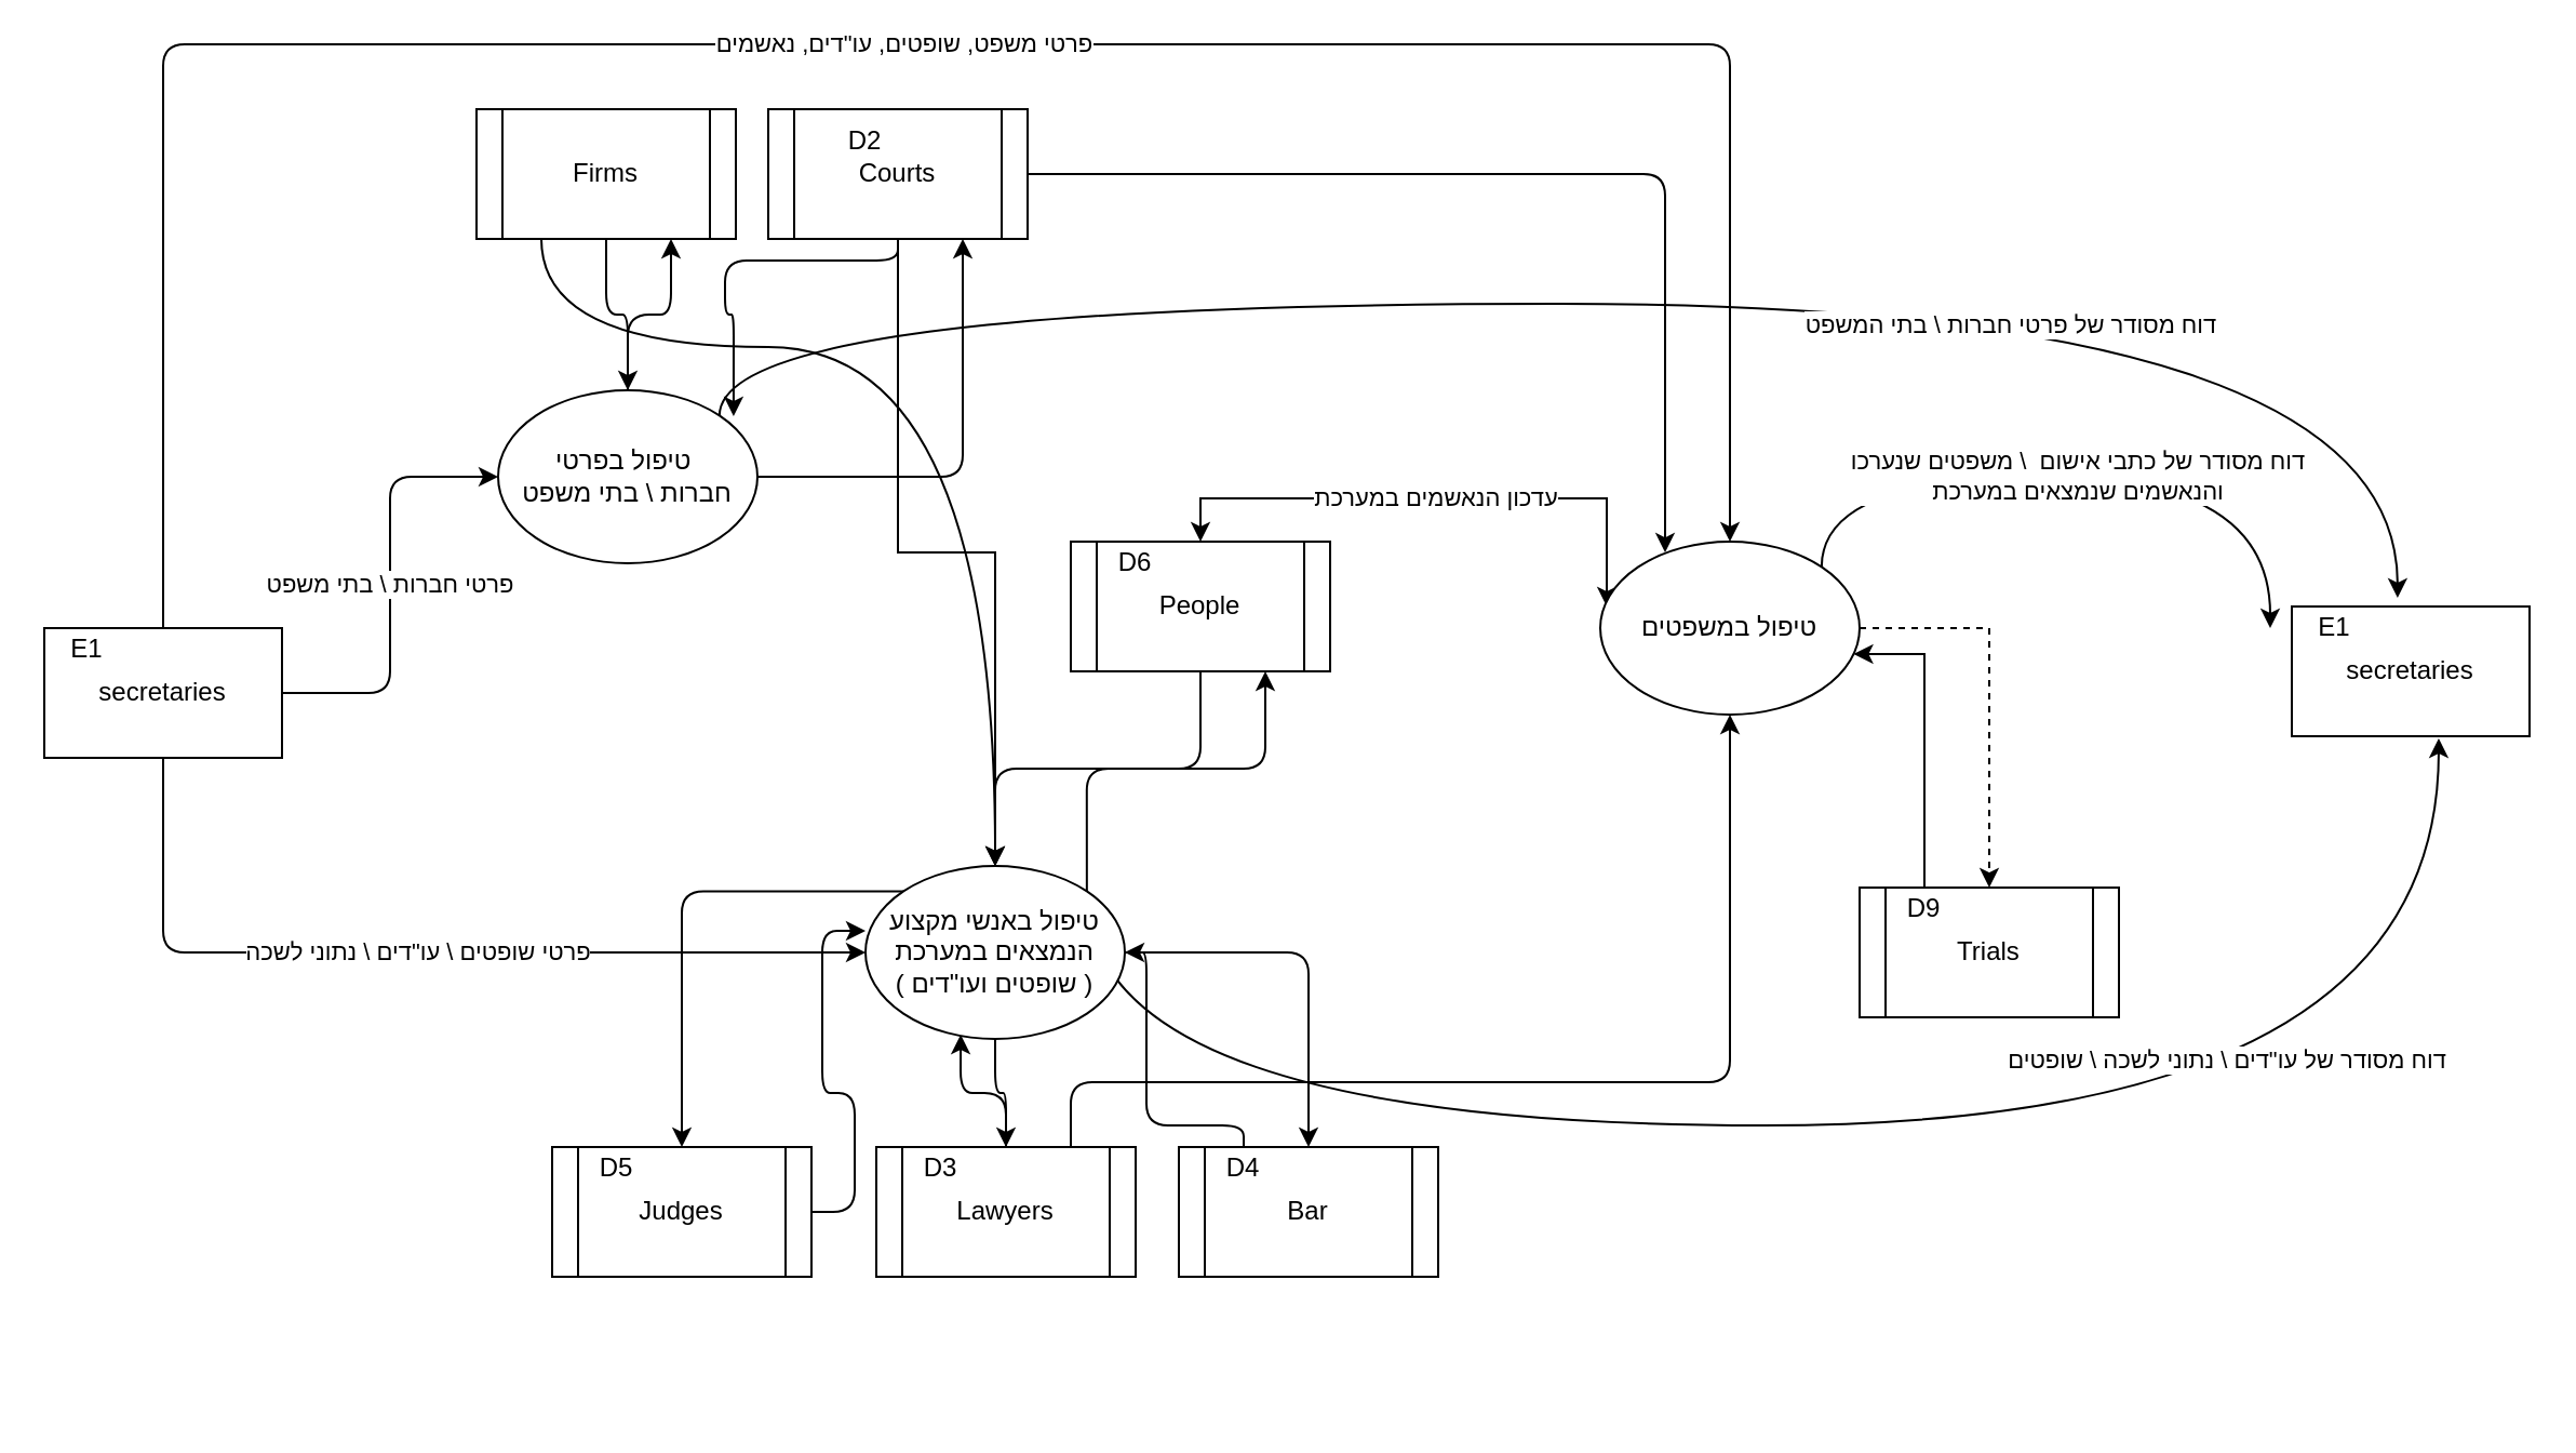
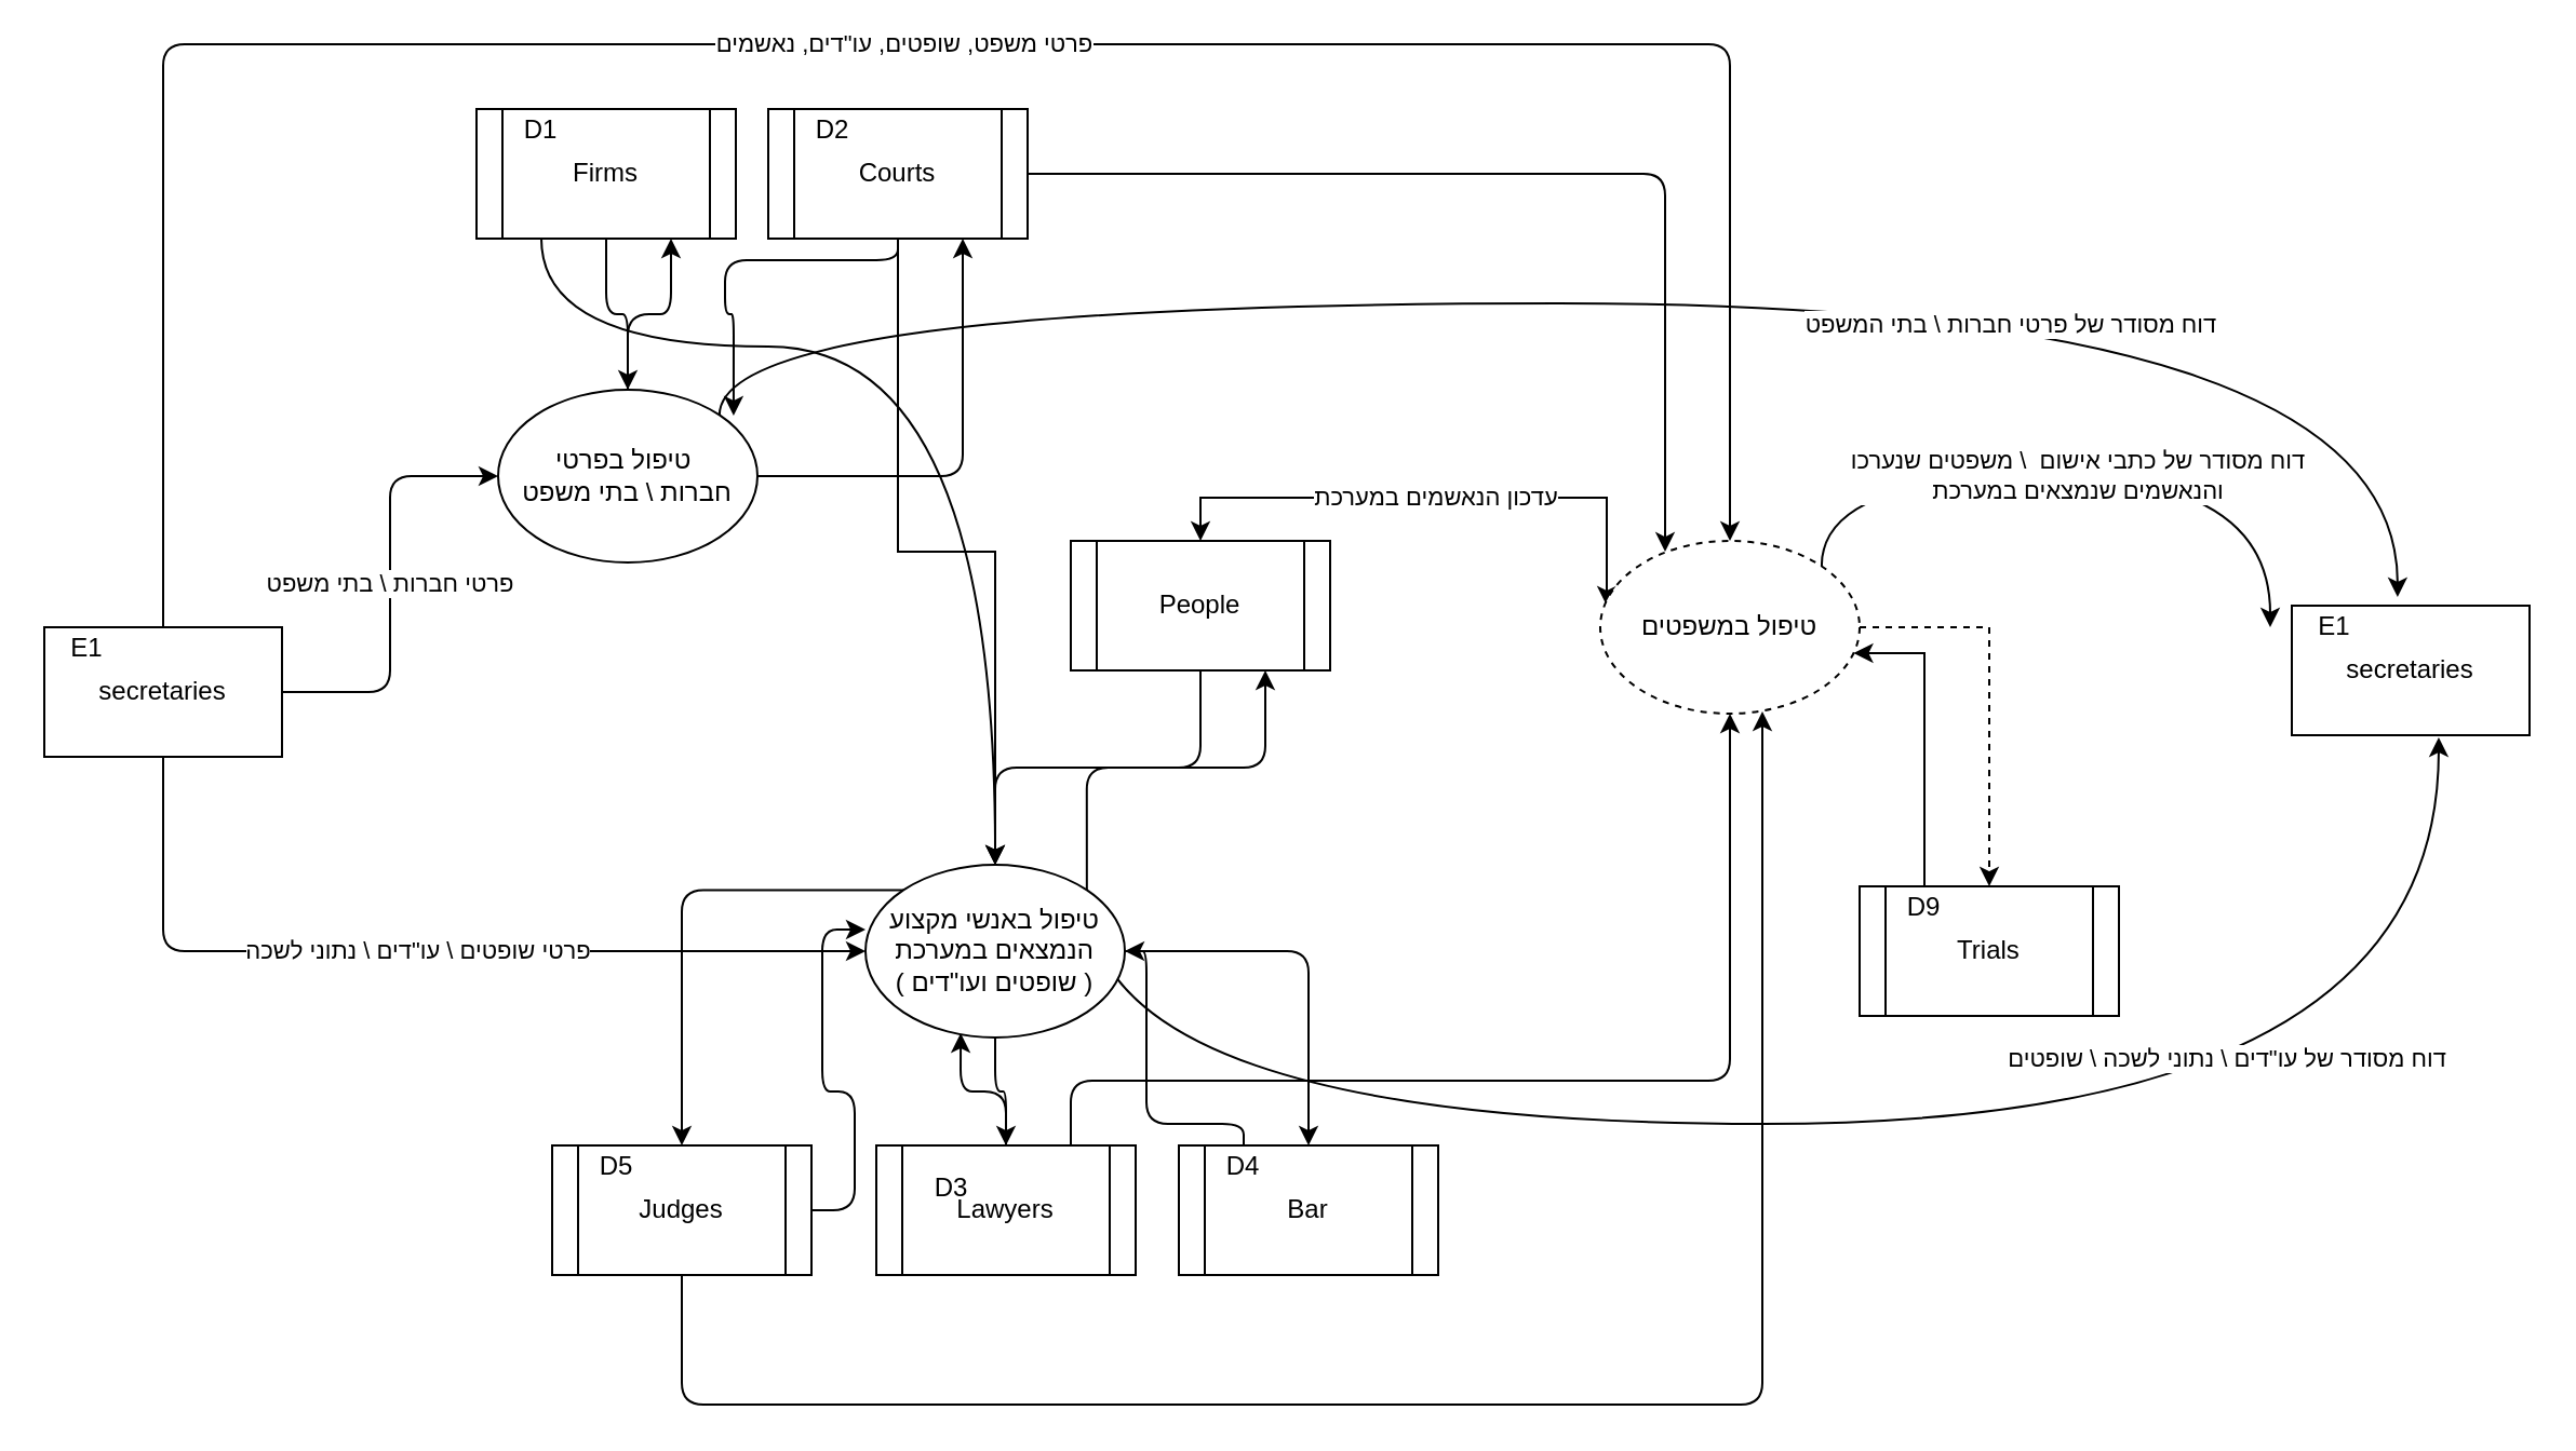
+ <mxCell id="12" value="D1" style="text;html=1;strokeColor=none;fillColor=none;align=center;verticalAlign=middle;whiteSpace=wrap;" parent="1" vertex="1"><mxGeometry x="220" y="50" width="60" height="20" as="geometry" /></mxCell>
- <mxCell id="17" value="D2" style="text;html=1;strokeColor=none;fillColor=none;align=center;verticalAlign=middle;whiteSpace=wrap;" parent="1" vertex="1"><mxGeometry x="370" y="55" width="60" height="20" as="geometry" /></mxCell>
+ <mxCell id="17" value="D2" style="text;html=1;strokeColor=none;fillColor=none;align=center;verticalAlign=middle;whiteSpace=wrap;" parent="1" vertex="1"><mxGeometry x="355" y="50" width="60" height="20" as="geometry" /></mxCell>
- <mxCell id="35" value="D6" style="text;html=1;strokeColor=none;fillColor=none;align=center;verticalAlign=middle;whiteSpace=wrap;" parent="1" vertex="1"><mxGeometry x="495" y="250" width="60" height="20" as="geometry" /></mxCell>
- <mxCell id="48" value="טיפול במשפטים" style="ellipse;whiteSpace=wrap;html=1;rounded=0;sketch=0;" parent="1" vertex="1"><mxGeometry x="740" y="250" width="120" height="80" as="geometry" /></mxCell>
+ <mxCell id="48" value="טיפול במשפטים" style="ellipse;whiteSpace=wrap;html=1;rounded=0;sketch=0;dashed=1;" parent="1" vertex="1"><mxGeometry x="740" y="250" width="120" height="80" as="geometry" /></mxCell>
- <mxCell id="21" value="D3" style="text;html=1;strokeColor=none;fillColor=none;align=center;verticalAlign=middle;whiteSpace=wrap;" parent="1" vertex="1"><mxGeometry x="405" y="530" width="60" height="20" as="geometry" /></mxCell>
+ <mxCell id="21" value="D3" style="text;html=1;strokeColor=none;fillColor=none;align=center;verticalAlign=middle;whiteSpace=wrap;" parent="1" vertex="1"><mxGeometry x="410" y="540" width="60" height="20" as="geometry" /></mxCell>
+ <mxCell id="26" style="edgeStyle=orthogonalEdgeStyle;curved=0;rounded=1;sketch=0;orthogonalLoop=1;jettySize=auto;html=1;entryX=0.625;entryY=0.988;entryDx=0;entryDy=0;entryPerimeter=0;" parent="1" source="27" target="48" edge="1"><mxGeometry relative="1" as="geometry"><Array as="points"><mxPoint x="315" y="650" /><mxPoint x="815" y="650" /></Array></mxGeometry></mxCell>
